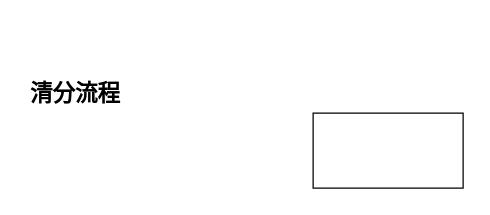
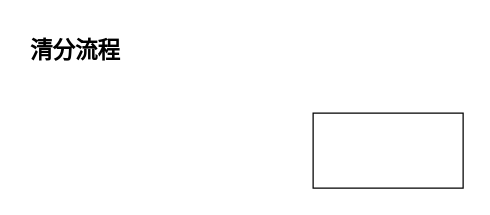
- <mxCell id="3" value="&lt;font style=&quot;font-size: 18px&quot;&gt;&lt;b&gt;清分流程&lt;/b&gt;&lt;/font&gt;" style="text;html=1;strokeColor=none;fillColor=none;align=center;verticalAlign=middle;whiteSpace=wrap;rounded=0;" vertex="1" parent="1"><mxGeometry x="20" y="55" width="80" height="40" as="geometry" /></mxCell>
+ <mxCell id="3" value="&lt;font style=&quot;font-size: 18px&quot;&gt;&lt;b&gt;清分流程&lt;/b&gt;&lt;/font&gt;" style="text;html=1;strokeColor=none;fillColor=none;align=center;verticalAlign=middle;whiteSpace=wrap;rounded=0;" vertex="1" parent="1"><mxGeometry x="20" y="20" width="80" height="40" as="geometry" /></mxCell>
